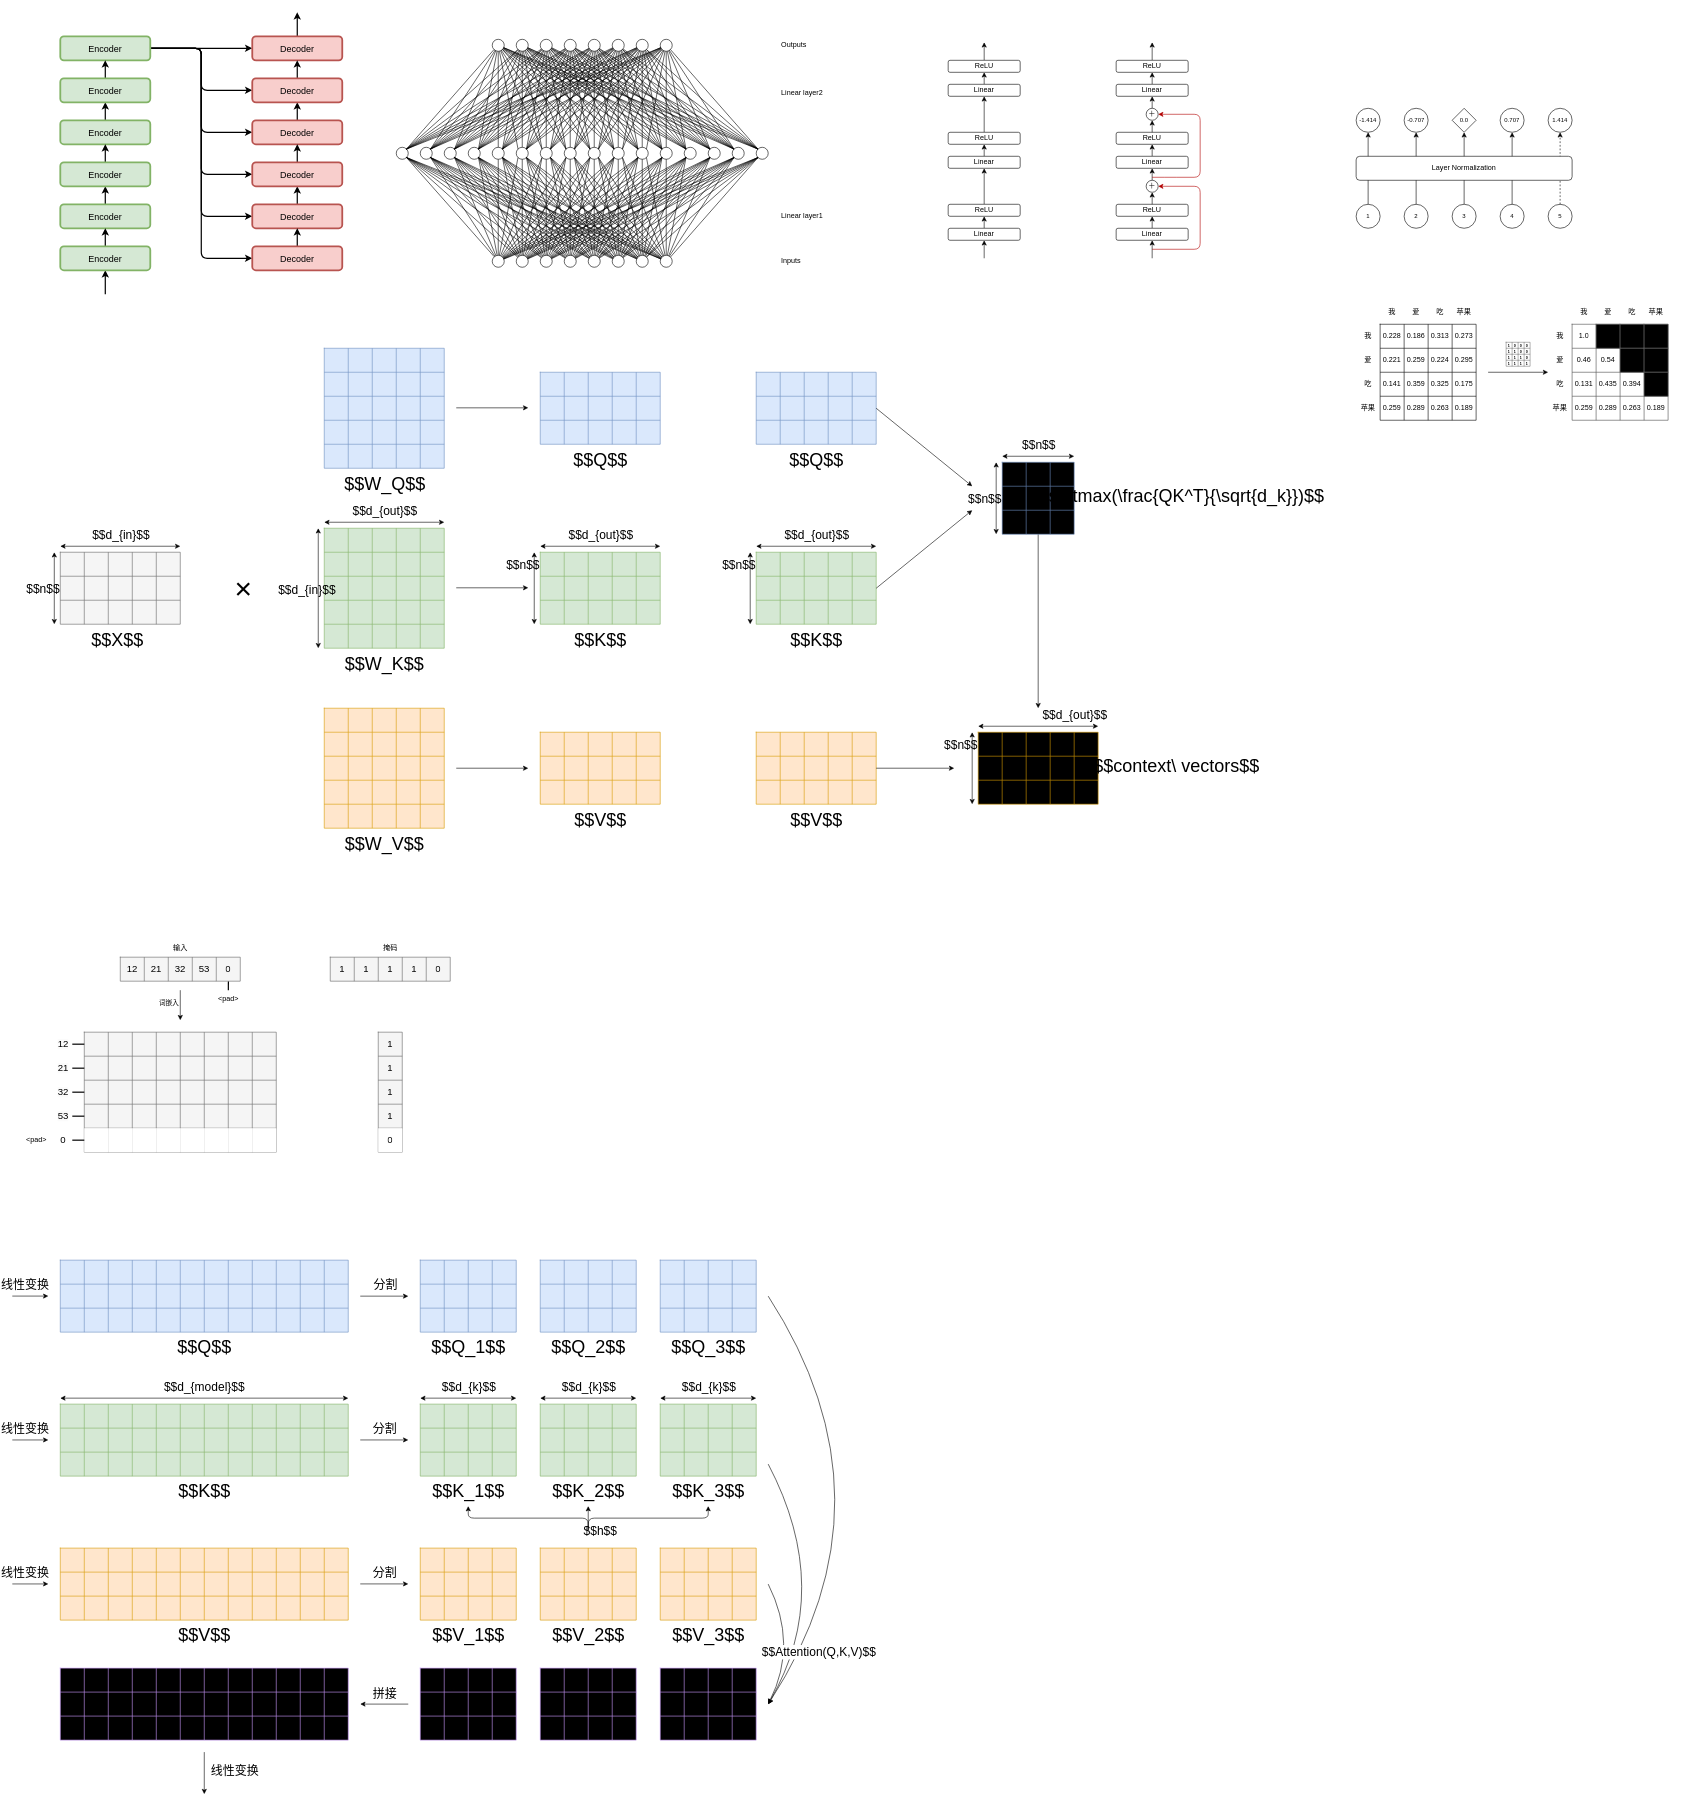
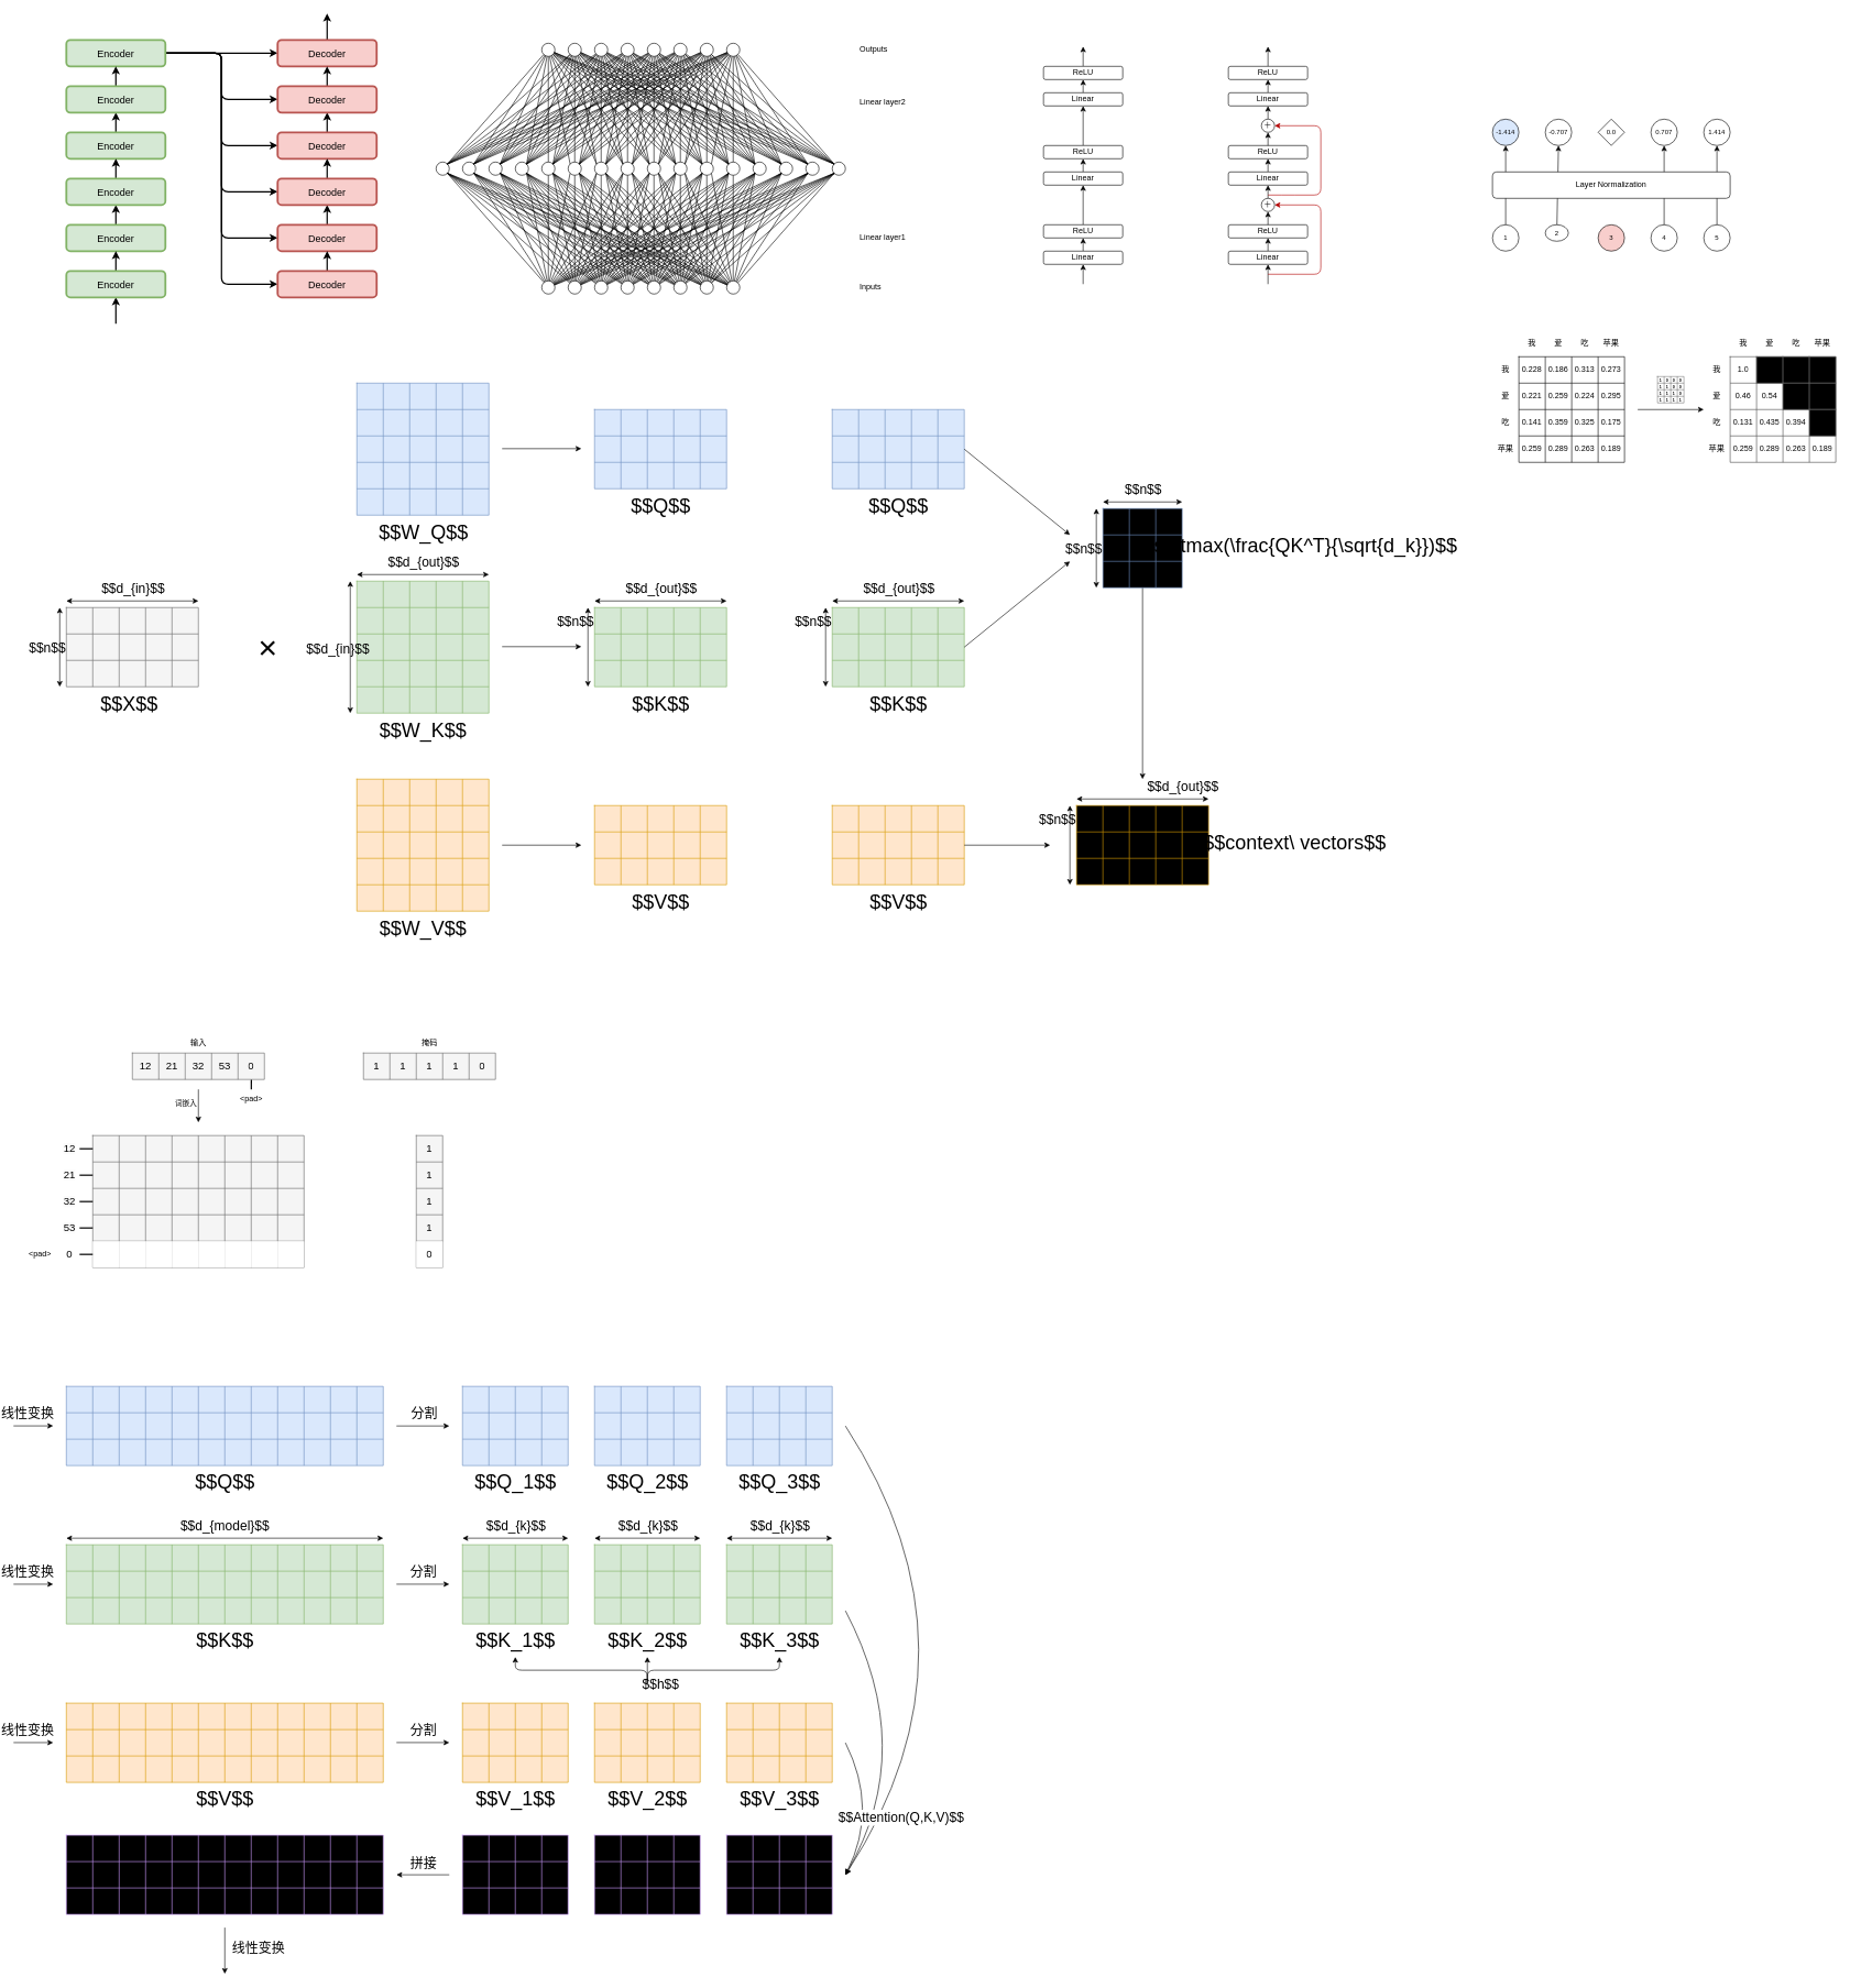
- <mxCell id="1152" value="-1.414" style="ellipse;whiteSpace=wrap;html=1;aspect=fixed;fontSize=10;" parent="1" vertex="1"><mxGeometry x="2260" y="180" width="40" height="40" as="geometry" /></mxCell>
+ <mxCell id="1152" value="-1.414" style="ellipse;whiteSpace=wrap;html=1;aspect=fixed;fontSize=10;fillColor=#dae8fc;" parent="1" vertex="1"><mxGeometry x="2260" y="180" width="40" height="40" as="geometry" /></mxCell>
- <mxCell id="1148" style="edgeStyle=none;html=1;entryX=0.5;entryY=1;entryDx=0;entryDy=0;" parent="1" source="1149" target="1154" edge="1"><mxGeometry relative="1" as="geometry" /></mxCell>
- <mxCell id="1160" style="edgeStyle=none;html=1;entryX=0.5;entryY=1;entryDx=0;entryDy=0;dashed=1;" parent="1" source="1151" target="1156" edge="1"><mxGeometry relative="1" as="geometry"><mxPoint x="2600" y="310" as="targetPoint" /></mxGeometry></mxCell>
+ <mxCell id="1160" style="edgeStyle=none;html=1;entryX=0.5;entryY=1;entryDx=0;entryDy=0;" parent="1" source="1151" target="1156" edge="1"><mxGeometry relative="1" as="geometry"><mxPoint x="2600" y="310" as="targetPoint" /></mxGeometry></mxCell>
- <mxCell id="1147" value="2" style="ellipse;whiteSpace=wrap;html=1;aspect=fixed;fontSize=10;" parent="1" vertex="1"><mxGeometry x="2340" y="340" width="40" height="40" as="geometry" /></mxCell>
+ <mxCell id="1147" value="2" style="ellipse;whiteSpace=wrap;html=1;aspect=fixed;fontSize=10;" parent="1" vertex="1"><mxGeometry x="2340" y="340" width="35" height="25" as="geometry" /></mxCell>
- <mxCell id="1149" value="3" style="ellipse;whiteSpace=wrap;html=1;aspect=fixed;fontSize=10;" parent="1" vertex="1"><mxGeometry x="2420" y="340" width="40" height="40" as="geometry" /></mxCell>
+ <mxCell id="1149" value="3" style="ellipse;whiteSpace=wrap;html=1;aspect=fixed;fontSize=10;fillColor=#f8cecc;" parent="1" vertex="1"><mxGeometry x="2420" y="340" width="40" height="40" as="geometry" /></mxCell>
